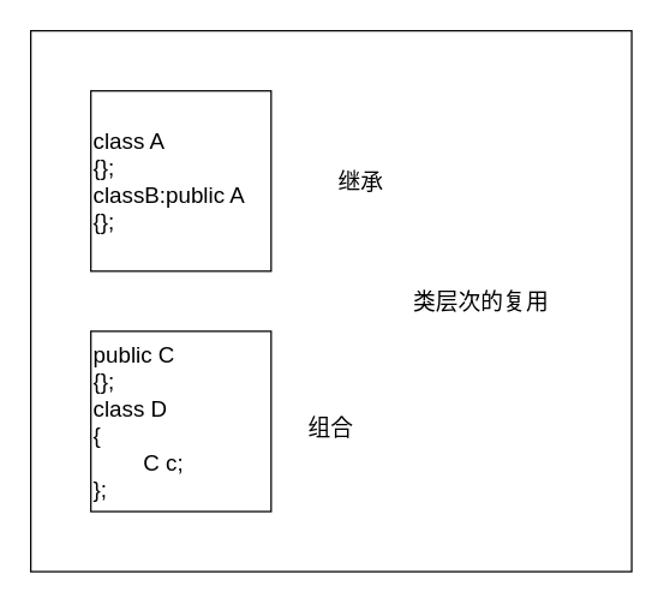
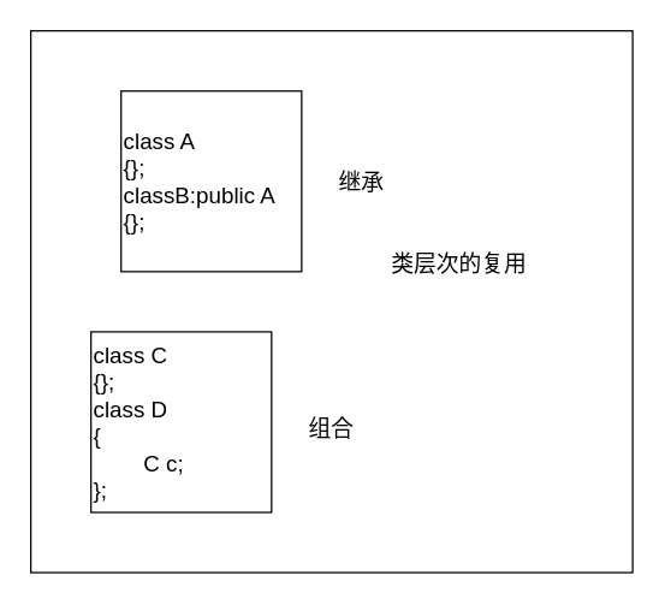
- <mxCell id="3" value="&lt;font style=&quot;font-size: 15px;&quot;&gt;class A&lt;br&gt;{};&lt;br&gt;classB:public A&lt;br&gt;{};&lt;/font&gt;" style="rounded=0;whiteSpace=wrap;html=1;align=left;" vertex="1" parent="1"><mxGeometry x="60" y="60" width="120" height="120" as="geometry" /></mxCell>
+ <mxCell id="3" value="&lt;font style=&quot;font-size: 15px;&quot;&gt;class A&lt;br&gt;{};&lt;br&gt;classB:public A&lt;br&gt;{};&lt;/font&gt;" style="rounded=0;whiteSpace=wrap;html=1;align=left;" vertex="1" parent="1"><mxGeometry x="80" y="60" width="120" height="120" as="geometry" /></mxCell>
- <mxCell id="7" value="&lt;font style=&quot;font-size: 15px;&quot;&gt;类层次的复用&lt;/font&gt;" style="text;html=1;strokeColor=none;fillColor=none;align=center;verticalAlign=middle;whiteSpace=wrap;rounded=0;" vertex="1" parent="1"><mxGeometry x="260" y="180" width="120" height="40" as="geometry" /></mxCell>
+ <mxCell id="7" value="&lt;font style=&quot;font-size: 15px;&quot;&gt;类层次的复用&lt;/font&gt;" style="text;html=1;strokeColor=none;fillColor=none;align=center;verticalAlign=middle;whiteSpace=wrap;rounded=0;" vertex="1" parent="1"><mxGeometry x="245" y="155" width="120" height="40" as="geometry" /></mxCell>
- <mxCell id="4" value="&lt;font style=&quot;font-size: 15px;&quot;&gt;public C&lt;br&gt;{};&lt;br&gt;class D&lt;br&gt;{&lt;br&gt;&lt;span style=&quot;white-space: pre;&quot;&gt;&#09;&lt;/span&gt;C c;&lt;br&gt;};&lt;/font&gt;" style="rounded=0;whiteSpace=wrap;html=1;align=left;" vertex="1" parent="1"><mxGeometry x="60" y="220" width="120" height="120" as="geometry" /></mxCell>
+ <mxCell id="4" value="&lt;font style=&quot;font-size: 15px;&quot;&gt;class C&lt;br&gt;{};&lt;br&gt;class D&lt;br&gt;{&lt;br&gt;&lt;span style=&quot;white-space: pre;&quot;&gt;&#09;&lt;/span&gt;C c;&lt;br&gt;};&lt;/font&gt;" style="rounded=0;whiteSpace=wrap;html=1;align=left;" vertex="1" parent="1"><mxGeometry x="60" y="220" width="120" height="120" as="geometry" /></mxCell>
